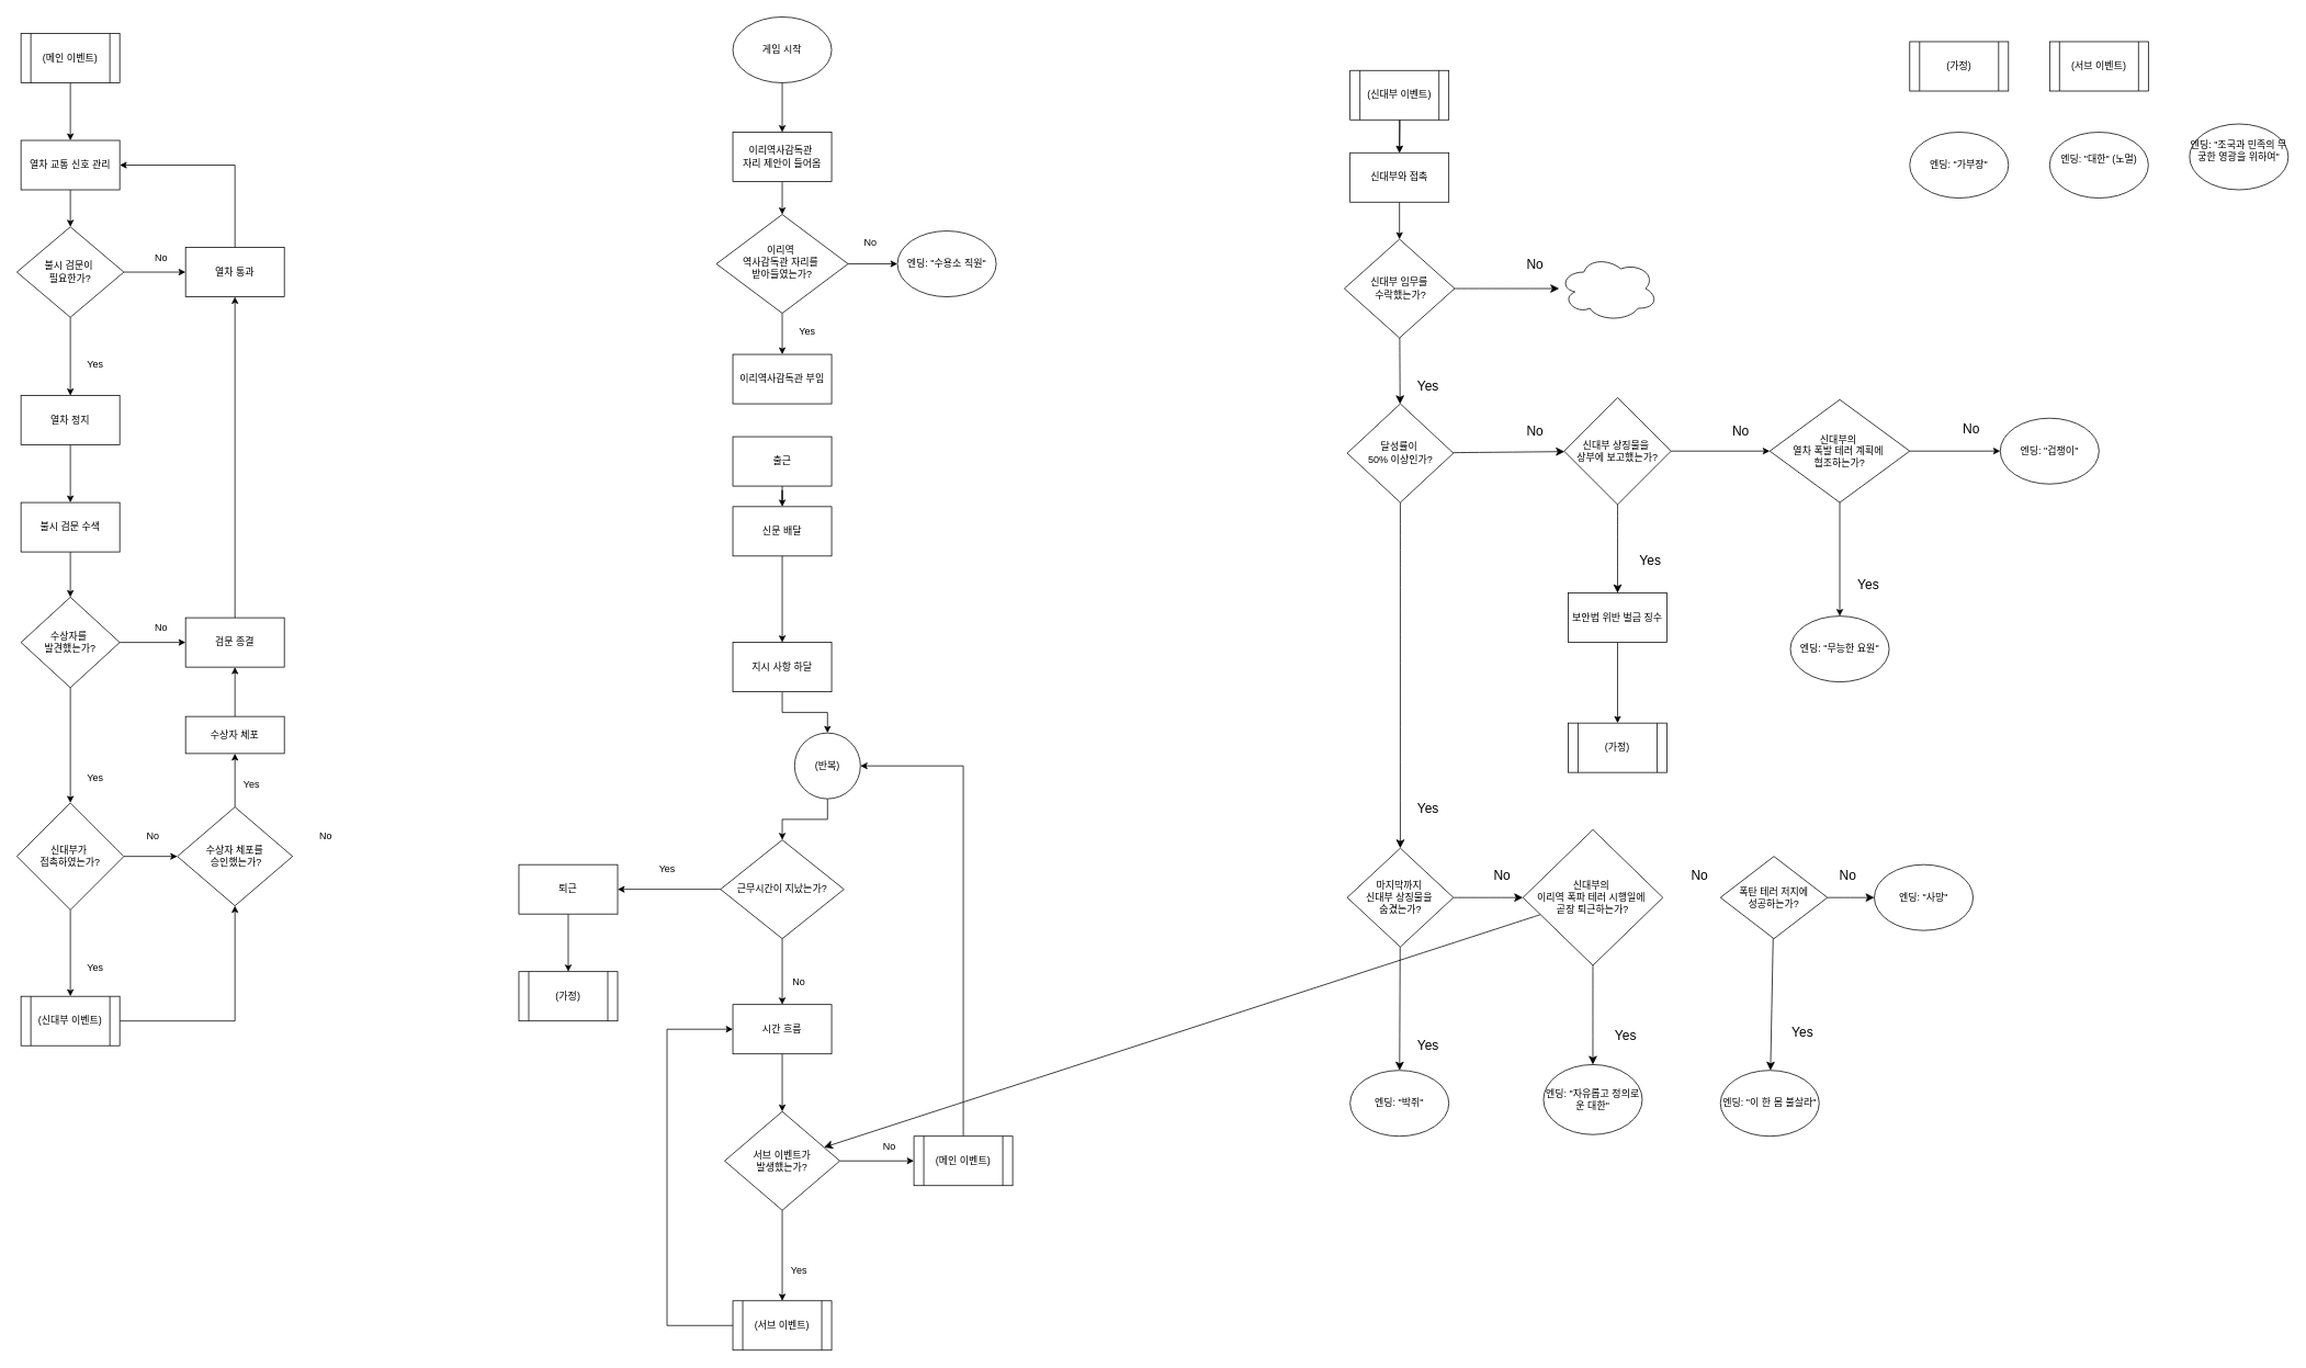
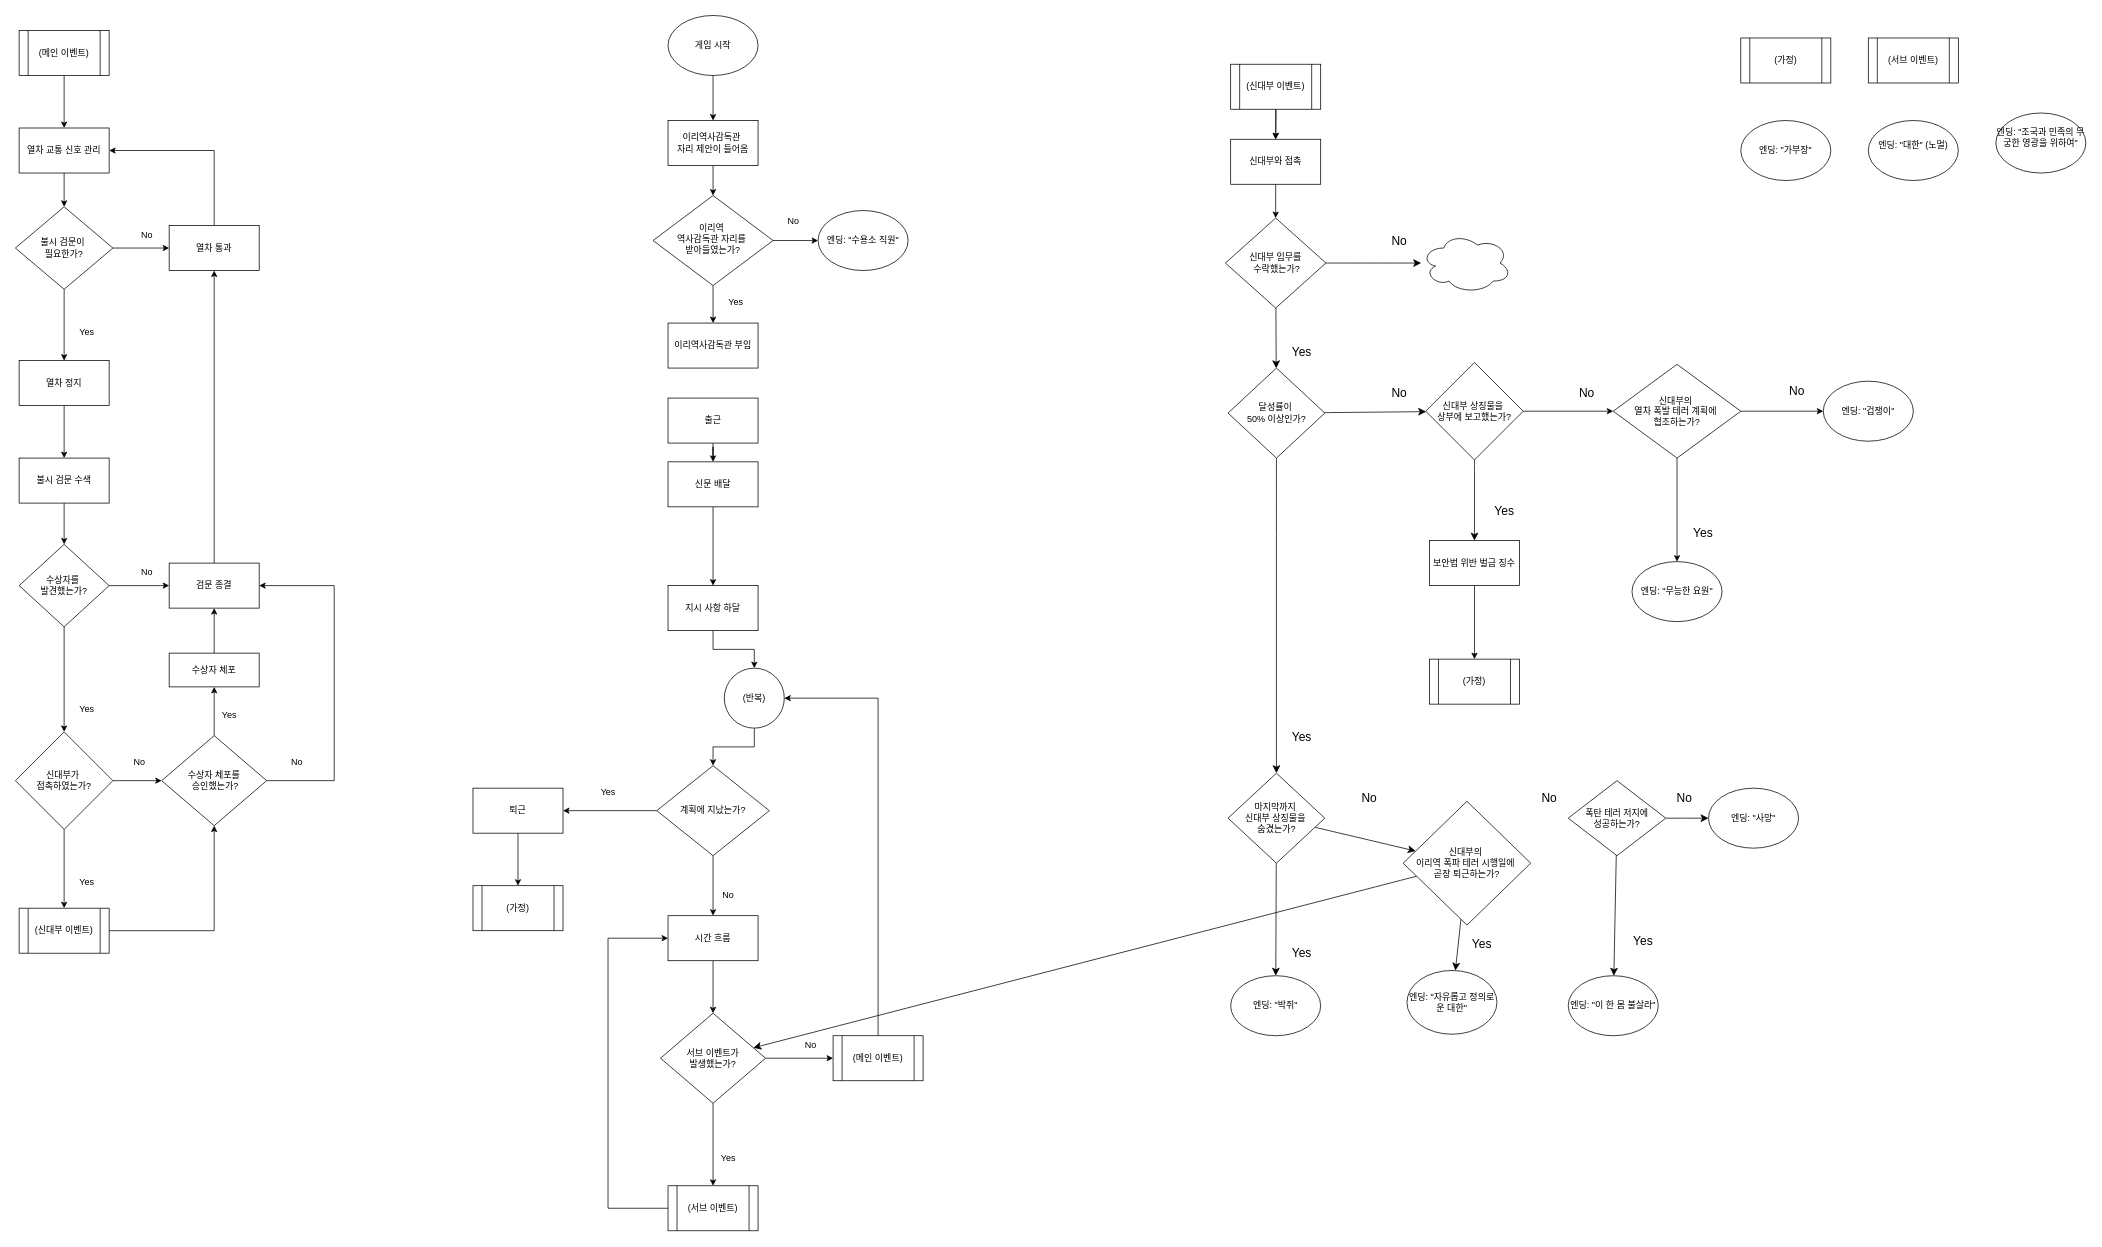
+ <mxCell id="84" style="edgeStyle=orthogonalEdgeStyle;rounded=0;orthogonalLoop=1;jettySize=auto;html=1;exitX=1;exitY=0.5;exitDx=0;exitDy=0;entryX=1;entryY=0.5;entryDx=0;entryDy=0;" parent="1" source="85" target="46" edge="1"><mxGeometry relative="1" as="geometry"><Array as="points"><mxPoint x="445" y="1040" /><mxPoint x="445" y="780" /></Array></mxGeometry></mxCell>
- <mxCell id="53" value="근무시간이 지났는가?" style="rhombus;whiteSpace=wrap;html=1;rounded=0;" parent="1" vertex="1"><mxGeometry x="875" y="1020" width="150" height="120" as="geometry" /></mxCell>
+ <mxCell id="53" value="계획에 지났는가?" style="rhombus;whiteSpace=wrap;html=1;rounded=0;" parent="1" vertex="1"><mxGeometry x="875" y="1020" width="150" height="120" as="geometry" /></mxCell>
- <mxCell id="119" value="신대부의&amp;nbsp;&lt;div&gt;이리역 폭파 테러 시행일에&amp;nbsp;&lt;/div&gt;&lt;div&gt;곧장 퇴근하는가?&lt;/div&gt;" style="rhombus;whiteSpace=wrap;html=1;" vertex="1" parent="1"><mxGeometry x="1850" y="1007.5" width="170" height="165" as="geometry" /></mxCell>
+ <mxCell id="119" value="신대부의&amp;nbsp;&lt;div&gt;이리역 폭파 테러 시행일에&amp;nbsp;&lt;/div&gt;&lt;div&gt;곧장 퇴근하는가?&lt;/div&gt;" style="rhombus;whiteSpace=wrap;html=1;" vertex="1" parent="1"><mxGeometry x="1870" y="1067.5" width="170" height="165" as="geometry" /></mxCell>
